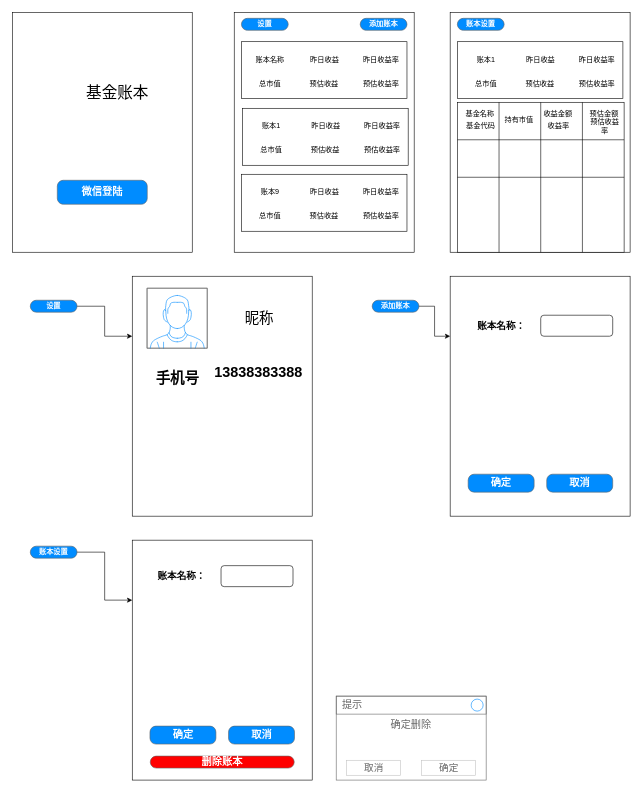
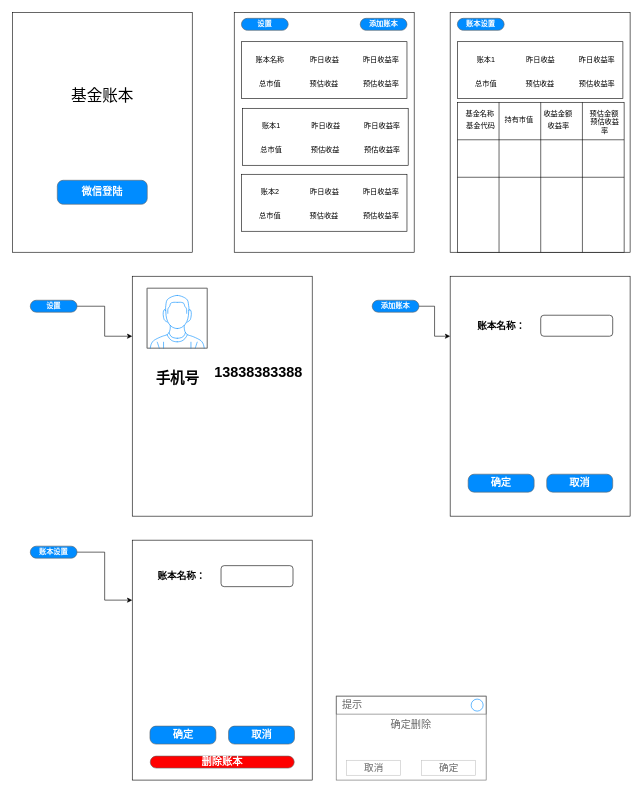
- <mxCell id="4" value="&lt;font style=&quot;font-size: 26px&quot;&gt;基金账本&lt;/font&gt;" style="text;html=1;strokeColor=none;fillColor=none;align=center;verticalAlign=middle;whiteSpace=wrap;rounded=0;" vertex="1" parent="1"><mxGeometry x="102.5" y="105" width="185" height="100" as="geometry" /></mxCell>
+ <mxCell id="4" value="&lt;font style=&quot;font-size: 26px&quot;&gt;基金账本&lt;/font&gt;" style="text;html=1;strokeColor=none;fillColor=none;align=center;verticalAlign=middle;whiteSpace=wrap;rounded=0;" vertex="1" parent="1"><mxGeometry x="77.5" y="110" width="185" height="100" as="geometry" /></mxCell>
- <mxCell id="28" value="账本9" style="text;html=1;strokeColor=none;fillColor=none;align=center;verticalAlign=middle;whiteSpace=wrap;rounded=0;" vertex="1" parent="1"><mxGeometry x="425" y="310" width="50" height="20" as="geometry" /></mxCell>
+ <mxCell id="28" value="账本2" style="text;html=1;strokeColor=none;fillColor=none;align=center;verticalAlign=middle;whiteSpace=wrap;rounded=0;" vertex="1" parent="1"><mxGeometry x="425" y="310" width="50" height="20" as="geometry" /></mxCell>
- <mxCell id="55" value="昵称" style="text;html=1;strokeColor=none;fillColor=none;align=center;verticalAlign=middle;whiteSpace=wrap;rounded=0;fontSize=24;" vertex="1" parent="1"><mxGeometry x="384" y="500" width="96" height="60" as="geometry" /></mxCell>
